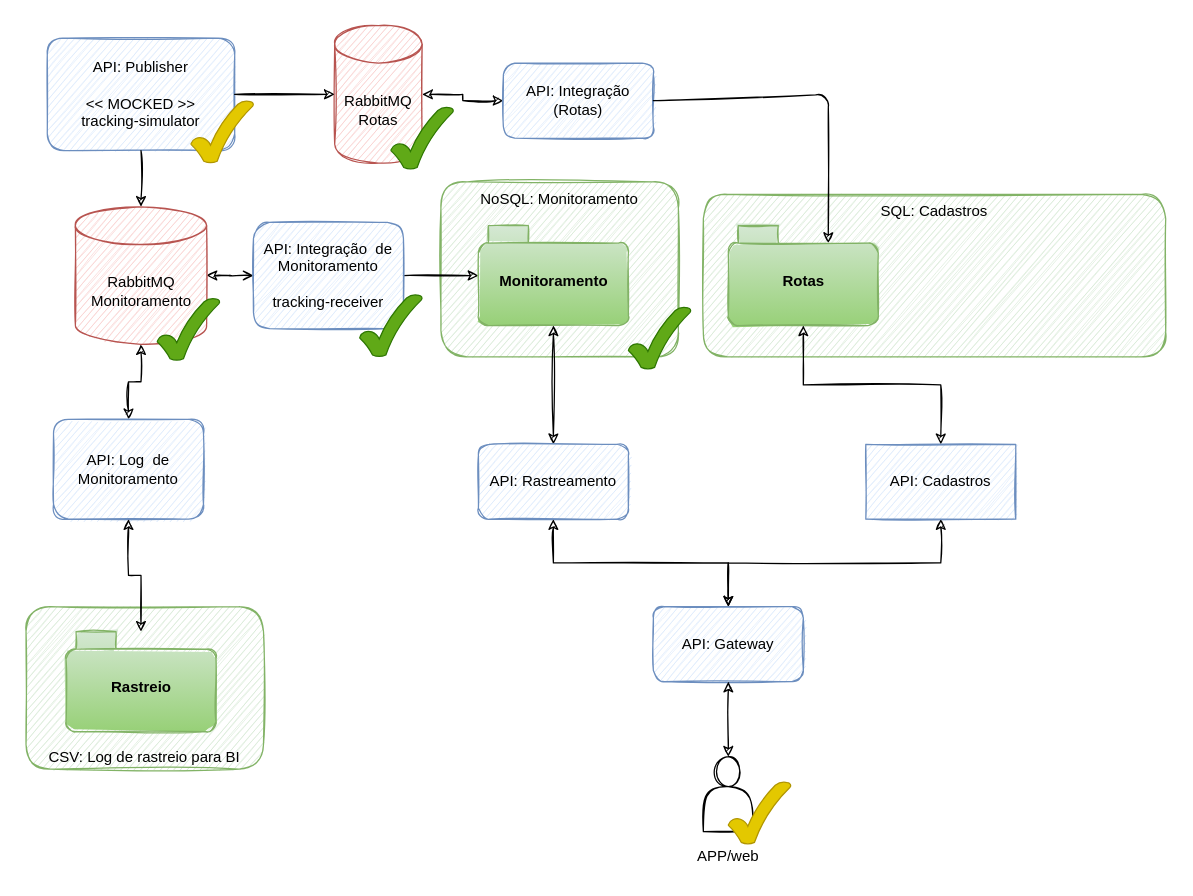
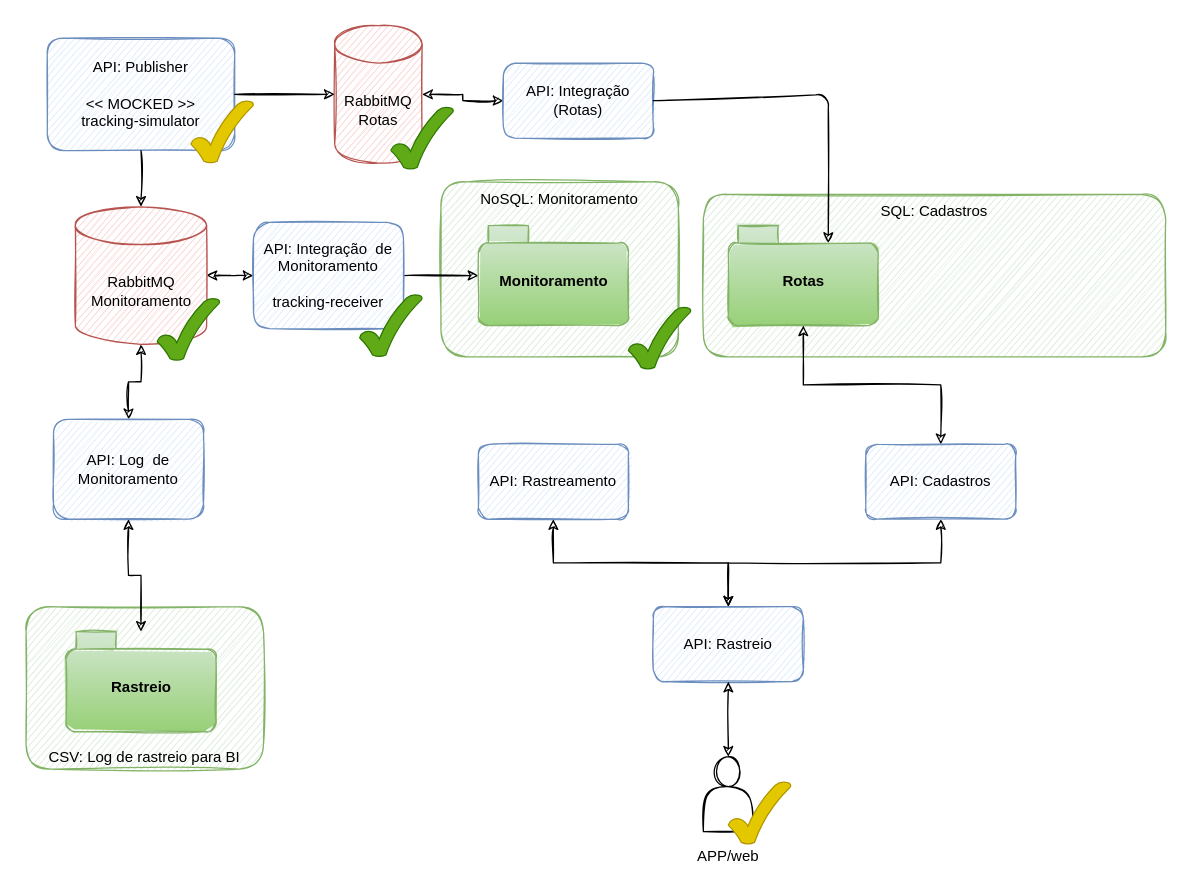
- <mxCell id="5" value="" style="edgeStyle=orthogonalEdgeStyle;rounded=0;sketch=1;orthogonalLoop=1;jettySize=auto;html=1;startArrow=classic;startFill=1;endArrow=open;" parent="1" source="7" target="14" edge="1"><mxGeometry relative="1" as="geometry" /></mxCell>
+ <mxCell id="5" value="" style="edgeStyle=orthogonalEdgeStyle;rounded=0;sketch=1;orthogonalLoop=1;jettySize=auto;html=1;startArrow=classic;startFill=1;" parent="1" source="7" target="14" edge="1"><mxGeometry relative="1" as="geometry" /></mxCell>
- <mxCell id="17" value="" style="edgeStyle=orthogonalEdgeStyle;rounded=0;sketch=1;orthogonalLoop=1;jettySize=auto;html=1;startArrow=classic;startFill=1;" parent="1" source="18" target="20" edge="1"><mxGeometry relative="1" as="geometry" /></mxCell>
- <mxCell id="19" value="API: Cadastros" style="whiteSpace=wrap;html=1;align=center;verticalAlign=middle;sketch=1;fillColor=#dae8fc;strokeColor=#6c8ebf;rounded=0;" parent="1" vertex="1"><mxGeometry x="692" y="355" width="120" height="60" as="geometry" /></mxCell>
+ <mxCell id="19" value="API: Cadastros" style="rounded=1;whiteSpace=wrap;html=1;align=center;verticalAlign=middle;sketch=1;fillColor=#dae8fc;strokeColor=#6c8ebf;" parent="1" vertex="1"><mxGeometry x="692" y="355" width="120" height="60" as="geometry" /></mxCell>
- <mxCell id="22" value="API: Gateway" style="rounded=1;whiteSpace=wrap;html=1;align=center;verticalAlign=middle;sketch=1;fillColor=#dae8fc;strokeColor=#6c8ebf;" parent="1" vertex="1"><mxGeometry x="522" y="485" width="120" height="60" as="geometry" /></mxCell>
+ <mxCell id="22" value="API: Rastreio" style="rounded=1;whiteSpace=wrap;html=1;align=center;verticalAlign=middle;sketch=1;fillColor=#dae8fc;strokeColor=#6c8ebf;" parent="1" vertex="1"><mxGeometry x="522" y="485" width="120" height="60" as="geometry" /></mxCell>
